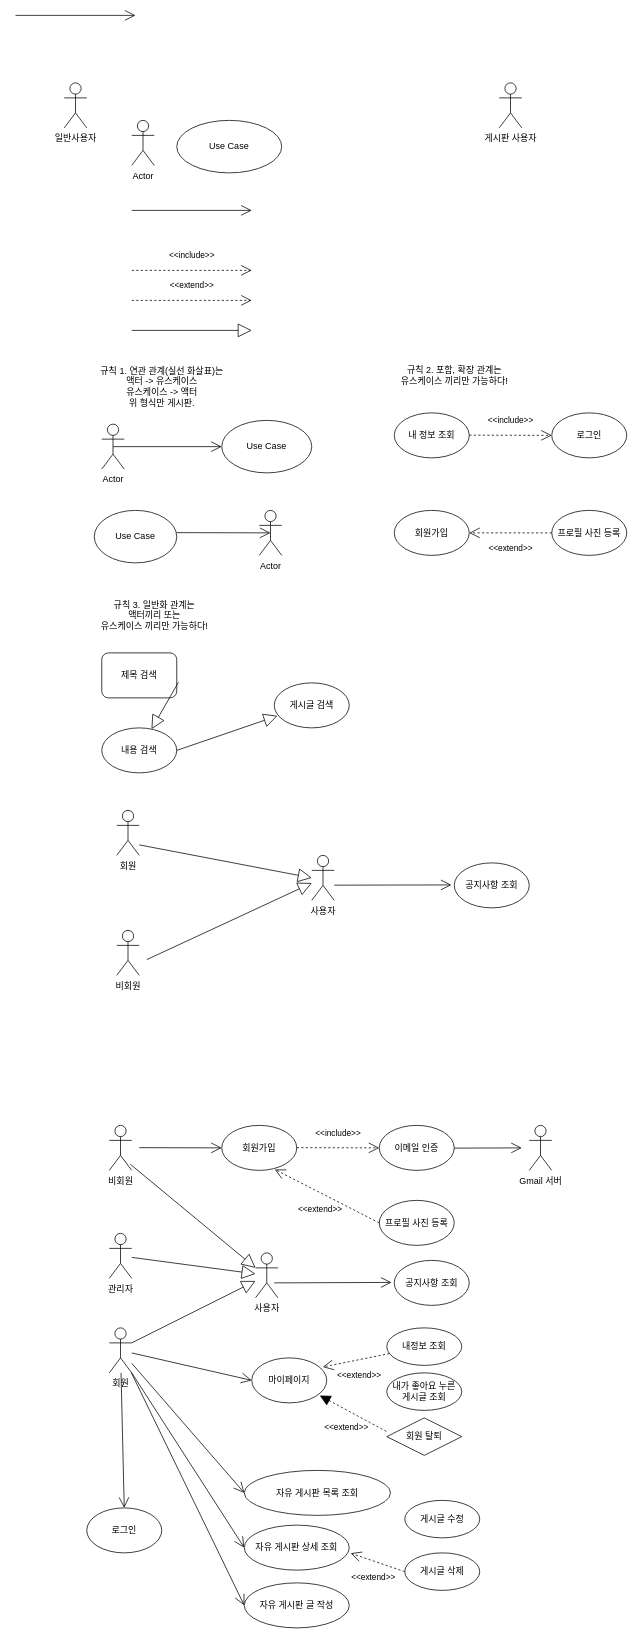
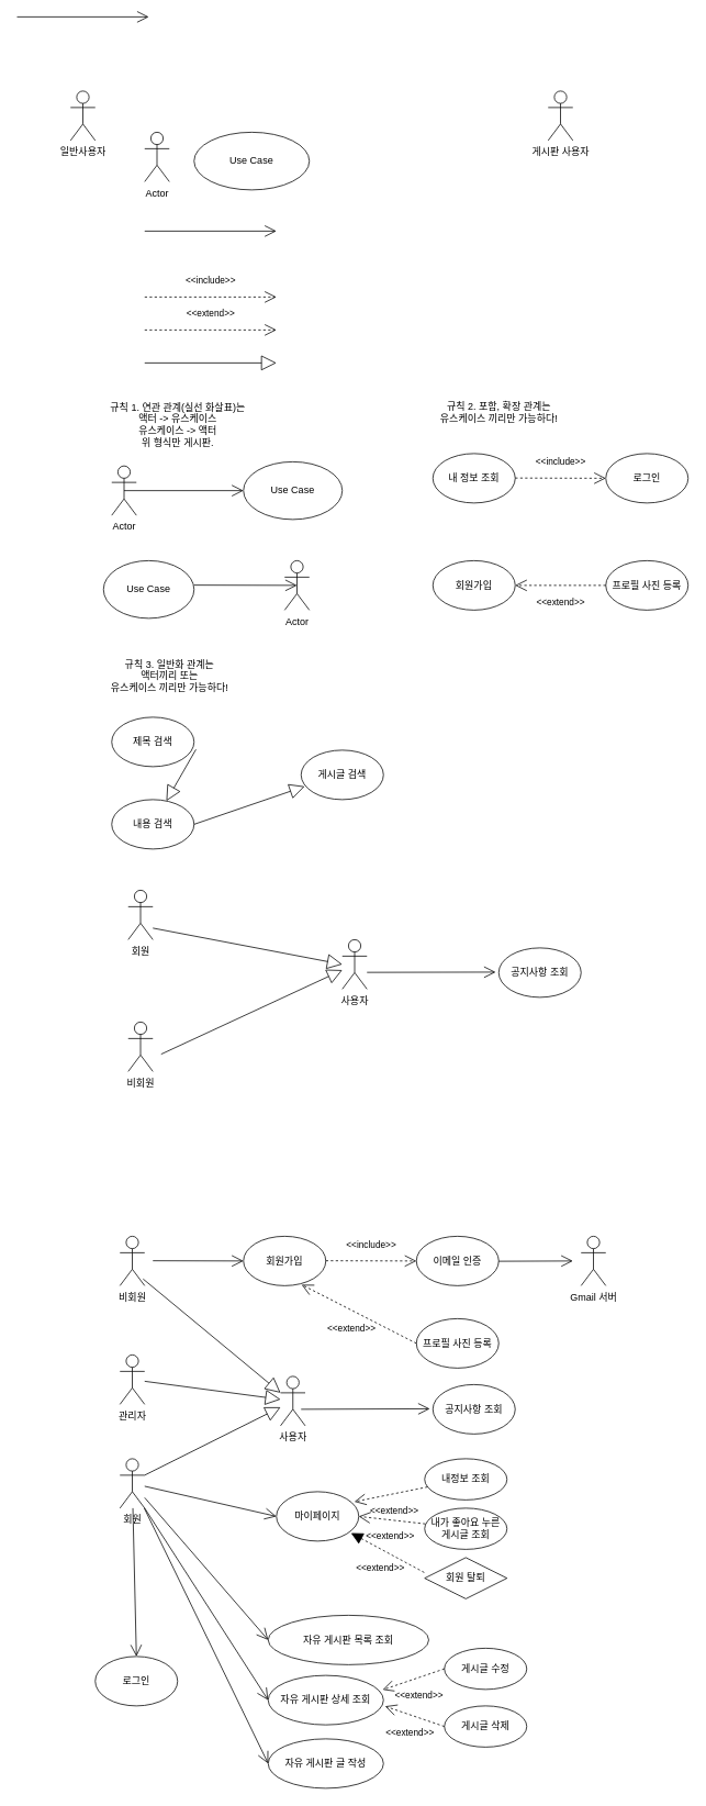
- <mxCell id="26" value="제목 검색" style="whiteSpace=wrap;html=1;rounded=1;" vertex="1" parent="1"><mxGeometry x="135" y="870" width="100" height="60" as="geometry" /></mxCell>
+ <mxCell id="26" value="제목 검색" style="ellipse;whiteSpace=wrap;html=1;" vertex="1" parent="1"><mxGeometry x="135" y="870" width="100" height="60" as="geometry" /></mxCell>
+ <mxCell id="61" value="&amp;lt;&amp;lt;extend&amp;gt;&amp;gt;" style="endArrow=open;endSize=12;dashed=1;html=1;rounded=0;entryX=1;entryY=0.5;entryDx=0;entryDy=0;exitX=0.009;exitY=0.382;exitDx=0;exitDy=0;exitPerimeter=0;" edge="1" parent="1" source="58" target="56"><mxGeometry y="20" width="160" relative="1" as="geometry"><mxPoint x="525" y="1828" as="sourcePoint" /><mxPoint x="440" y="1832" as="targetPoint" /><Array as="points" /><mxPoint as="offset" /></mxGeometry></mxCell>
+ <mxCell id="71" value="&amp;lt;&amp;lt;extend&amp;gt;&amp;gt;" style="endArrow=open;endSize=12;dashed=1;html=1;rounded=0;entryX=0.994;entryY=0.291;entryDx=0;entryDy=0;entryPerimeter=0;exitX=0;exitY=0.5;exitDx=0;exitDy=0;" edge="1" parent="1" source="69" target="66"><mxGeometry y="20" width="160" relative="1" as="geometry"><mxPoint x="525" y="1918" as="sourcePoint" /><mxPoint x="436" y="1870" as="targetPoint" /><Array as="points" /><mxPoint as="offset" /></mxGeometry></mxCell>
